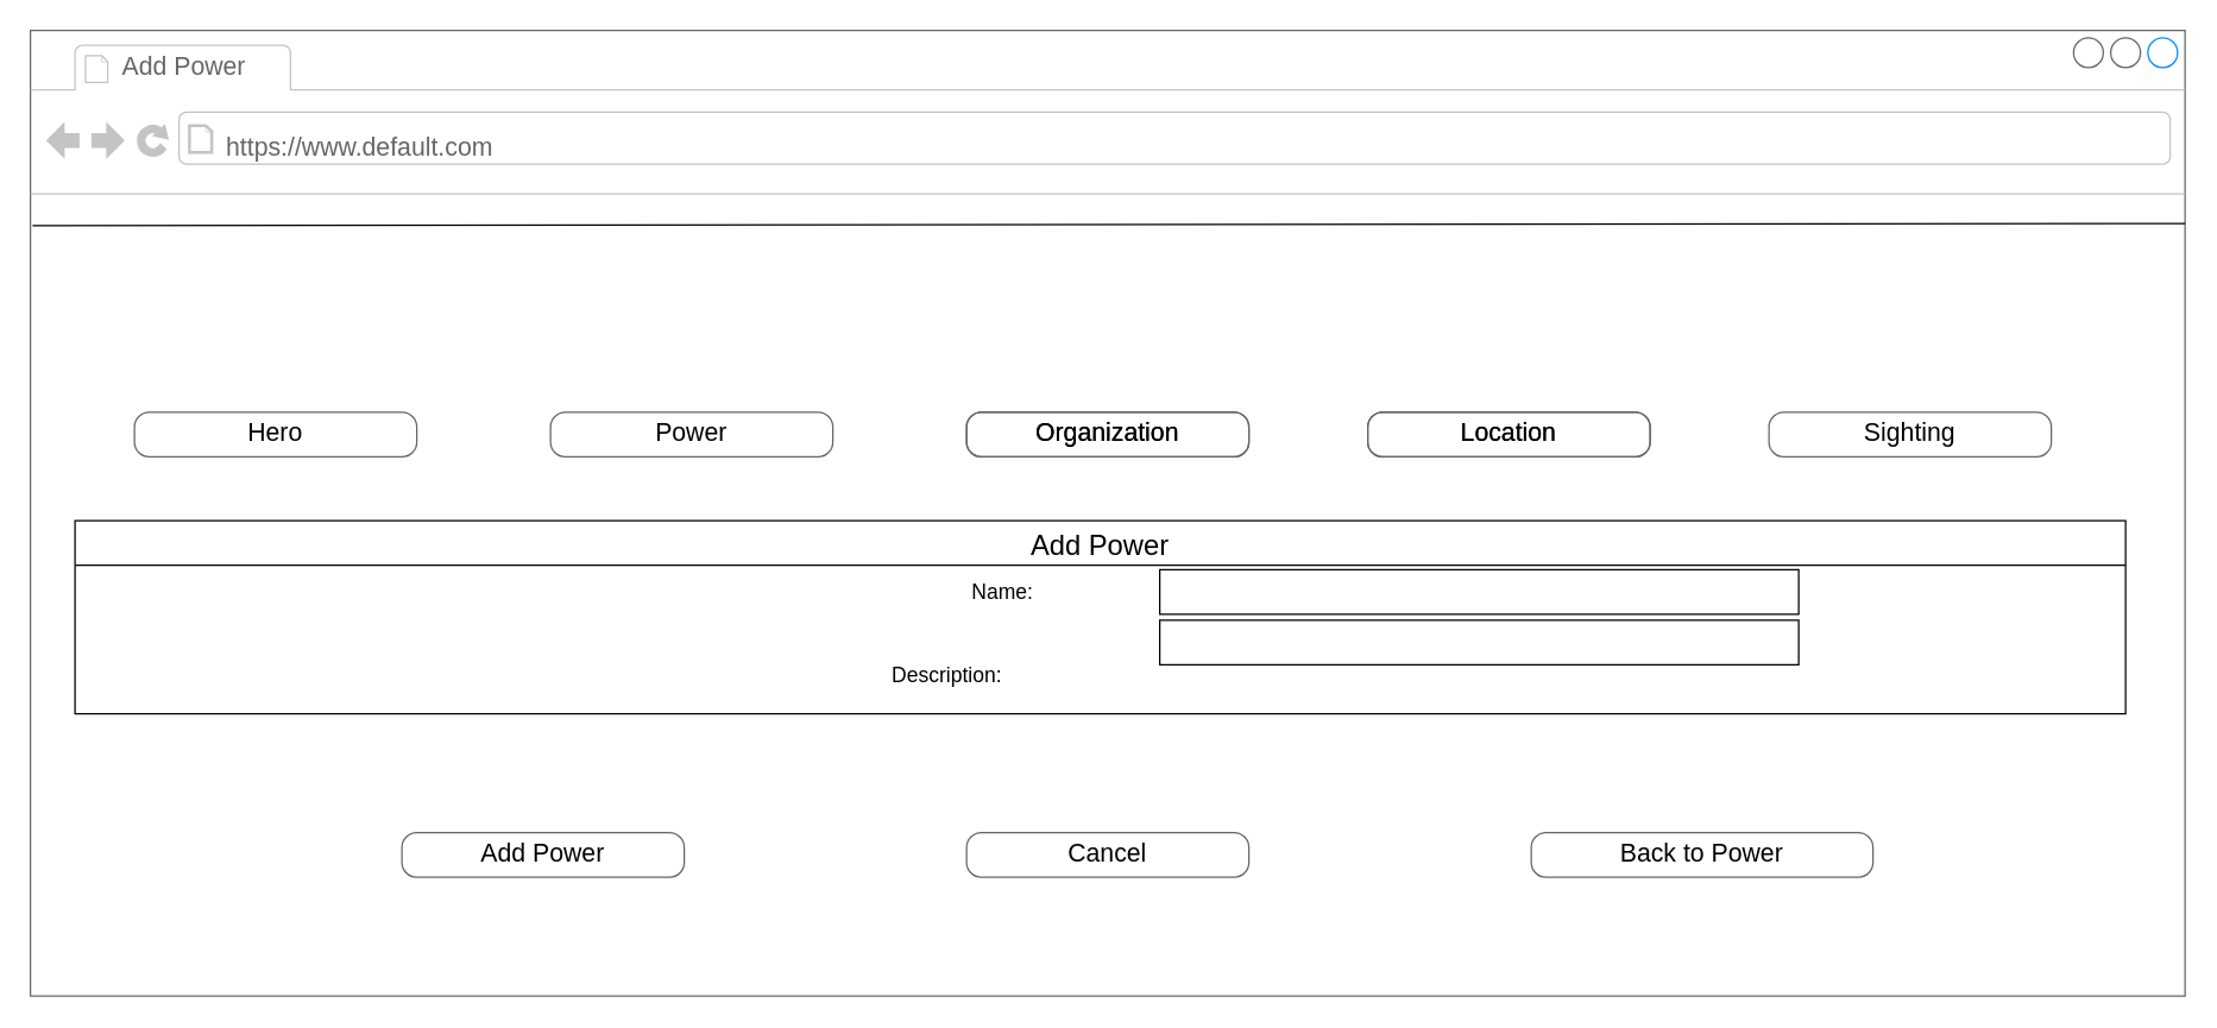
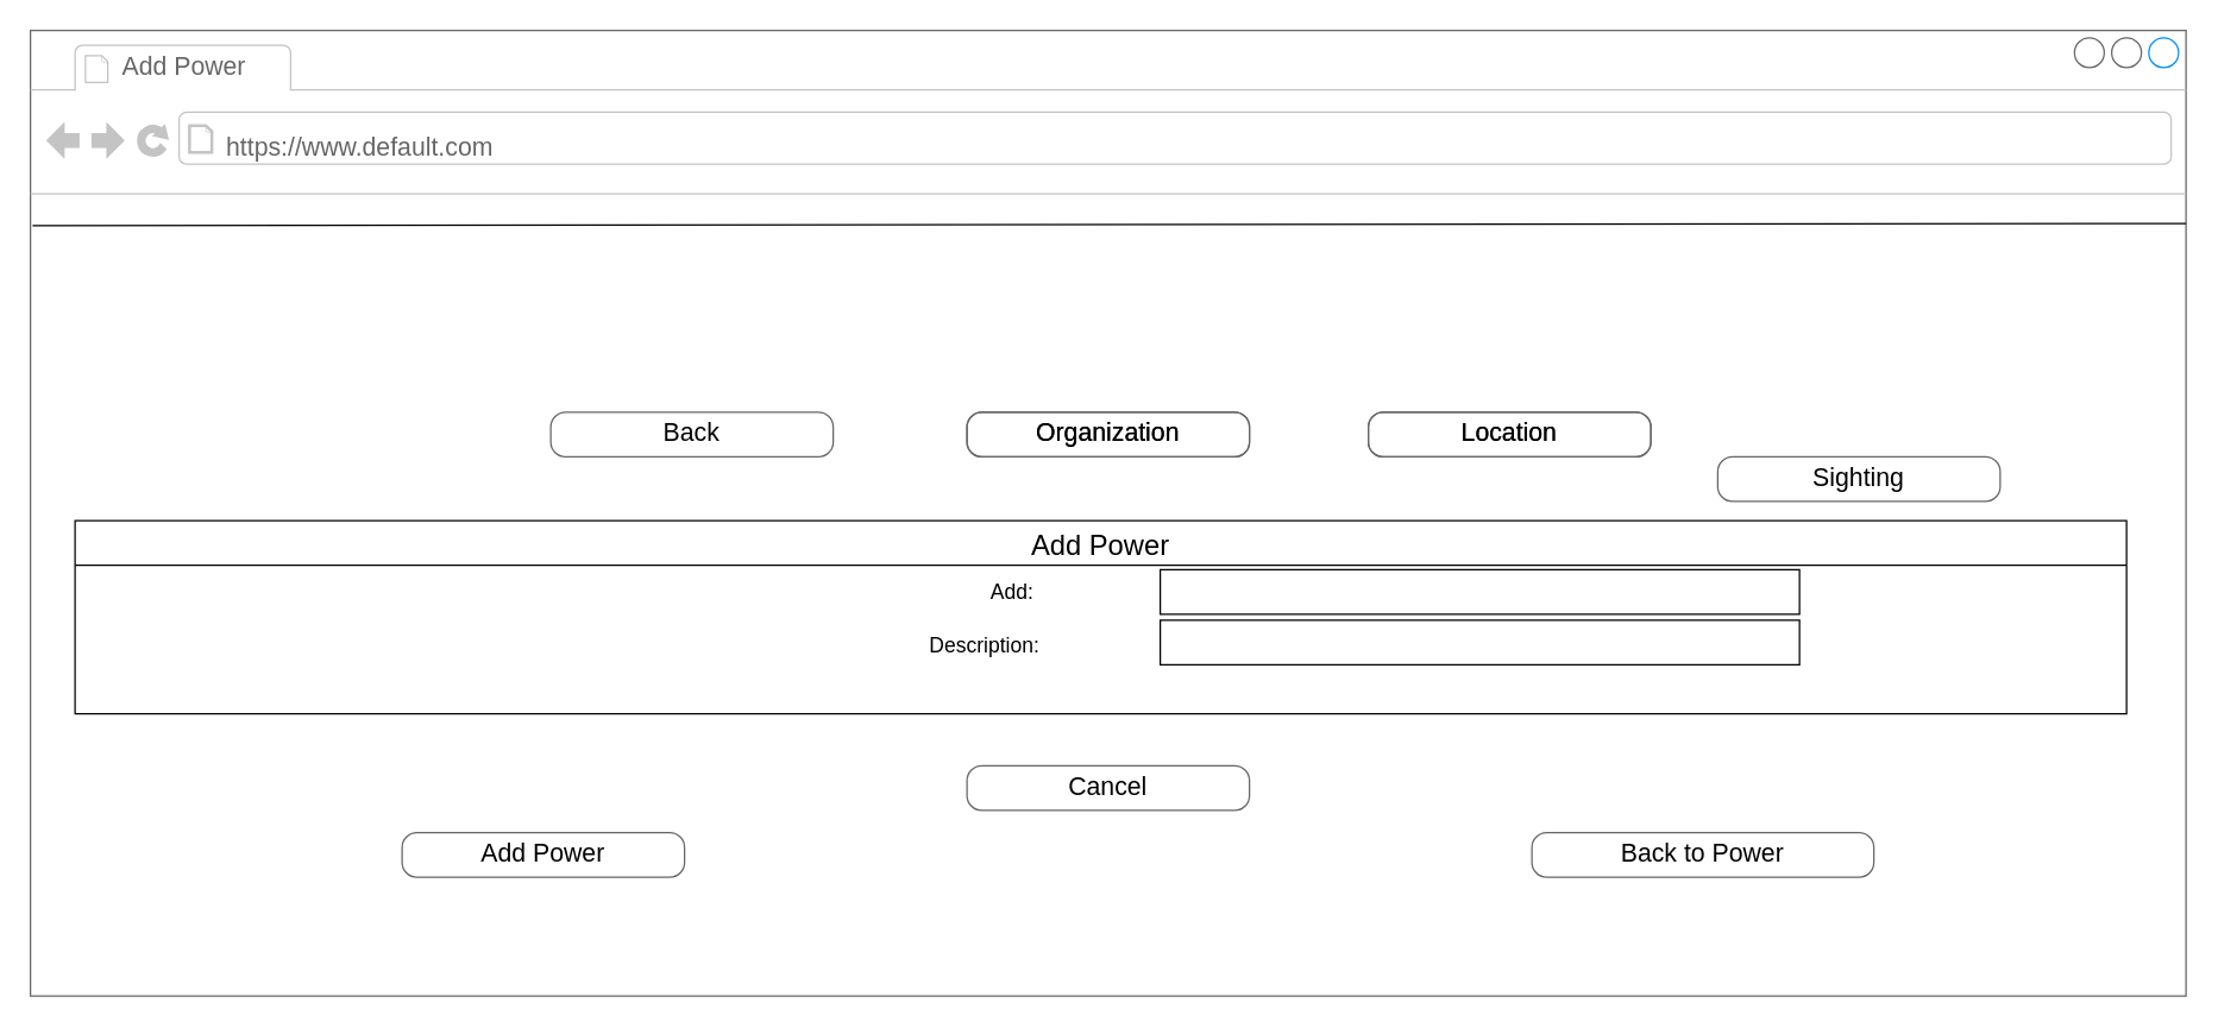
- <mxCell id="6" value="Hero" style="strokeWidth=1;shadow=0;dashed=0;align=center;html=1;shape=mxgraph.mockup.buttons.button;strokeColor=#666666;mainText=;buttonStyle=round;fontSize=17;fontStyle=0;fillColor=none;whiteSpace=wrap;rounded=0;labelBackgroundColor=none;" parent="5" vertex="1"><mxGeometry width="190" height="30" as="geometry" /></mxCell>
- <mxCell id="7" value="Power" style="strokeWidth=1;shadow=0;dashed=0;align=center;html=1;shape=mxgraph.mockup.buttons.button;strokeColor=#666666;mainText=;buttonStyle=round;fontSize=17;fontStyle=0;fillColor=none;whiteSpace=wrap;rounded=0;labelBackgroundColor=none;" parent="5" vertex="1"><mxGeometry x="280" width="190" height="30" as="geometry" /></mxCell>
+ <mxCell id="7" value="Back" style="strokeWidth=1;shadow=0;dashed=0;align=center;html=1;shape=mxgraph.mockup.buttons.button;strokeColor=#666666;mainText=;buttonStyle=round;fontSize=17;fontStyle=0;fillColor=none;whiteSpace=wrap;rounded=0;labelBackgroundColor=none;" parent="5" vertex="1"><mxGeometry x="280" width="190" height="30" as="geometry" /></mxCell>
- <mxCell id="10" value="Sighting" style="strokeWidth=1;shadow=0;dashed=0;align=center;html=1;shape=mxgraph.mockup.buttons.button;strokeColor=#666666;mainText=;buttonStyle=round;fontSize=17;fontStyle=0;fillColor=none;whiteSpace=wrap;rounded=0;labelBackgroundColor=none;" parent="2" vertex="1"><mxGeometry x="1170" y="257" width="190" height="30" as="geometry" /></mxCell>
+ <mxCell id="10" value="Sighting" style="strokeWidth=1;shadow=0;dashed=0;align=center;html=1;shape=mxgraph.mockup.buttons.button;strokeColor=#666666;mainText=;buttonStyle=round;fontSize=17;fontStyle=0;fillColor=none;whiteSpace=wrap;rounded=0;labelBackgroundColor=none;" parent="2" vertex="1"><mxGeometry x="1135" y="287" width="190" height="30" as="geometry" /></mxCell>
- <mxCell id="20" value="Name:&amp;nbsp;" style="text;html=1;strokeColor=none;fillColor=none;align=right;verticalAlign=middle;whiteSpace=wrap;rounded=0;fontSize=14;fontStyle=0" parent="1" vertex="1"><mxGeometry x="291" y="383" width="410" height="30" as="geometry" /></mxCell>
+ <mxCell id="20" value="Add:&amp;nbsp;" style="text;html=1;strokeColor=none;fillColor=none;align=right;verticalAlign=middle;whiteSpace=wrap;rounded=0;fontSize=14;fontStyle=0" parent="1" vertex="1"><mxGeometry x="291" y="383" width="410" height="30" as="geometry" /></mxCell>
- <mxCell id="21" value="Description:" style="text;html=1;strokeColor=none;fillColor=none;align=right;verticalAlign=middle;whiteSpace=wrap;rounded=0;fontSize=14;fontStyle=0" parent="1" vertex="1"><mxGeometry x="266" y="439" width="410" height="30" as="geometry" /></mxCell>
+ <mxCell id="21" value="Description:" style="text;html=1;strokeColor=none;fillColor=none;align=right;verticalAlign=middle;whiteSpace=wrap;rounded=0;fontSize=14;fontStyle=0" parent="1" vertex="1"><mxGeometry x="291" y="419" width="410" height="30" as="geometry" /></mxCell>
- <mxCell id="17" value="Cancel" style="strokeWidth=1;shadow=0;dashed=0;align=center;html=1;shape=mxgraph.mockup.buttons.button;strokeColor=#666666;mainText=;buttonStyle=round;fontSize=17;fontStyle=0;fillColor=none;whiteSpace=wrap;rounded=0;labelBackgroundColor=none;" parent="2" vertex="1"><mxGeometry x="630" y="540" width="190" height="30" as="geometry" /></mxCell>
+ <mxCell id="17" value="Cancel" style="strokeWidth=1;shadow=0;dashed=0;align=center;html=1;shape=mxgraph.mockup.buttons.button;strokeColor=#666666;mainText=;buttonStyle=round;fontSize=17;fontStyle=0;fillColor=none;whiteSpace=wrap;rounded=0;labelBackgroundColor=none;" parent="2" vertex="1"><mxGeometry x="630" y="495" width="190" height="30" as="geometry" /></mxCell>
